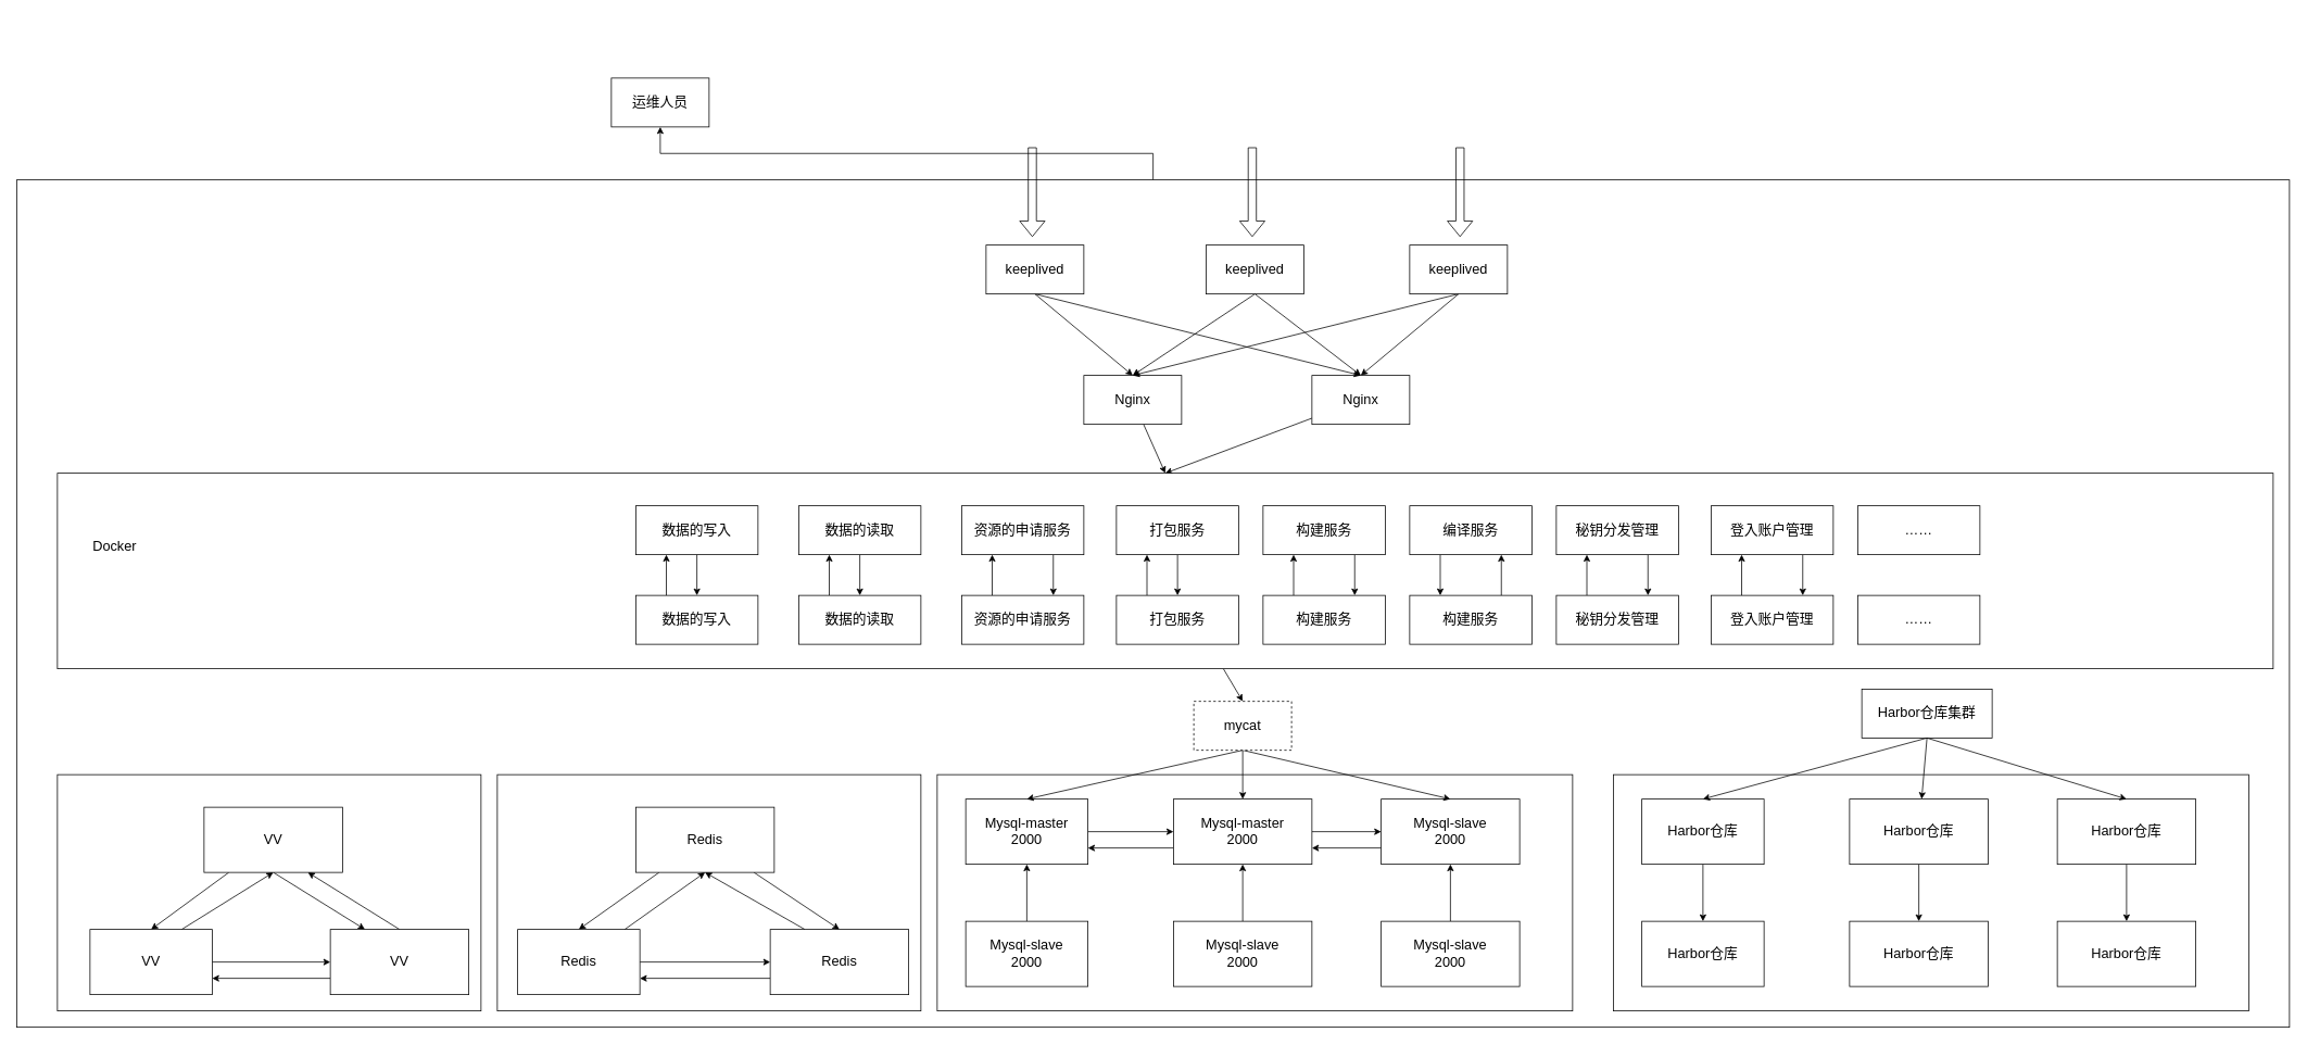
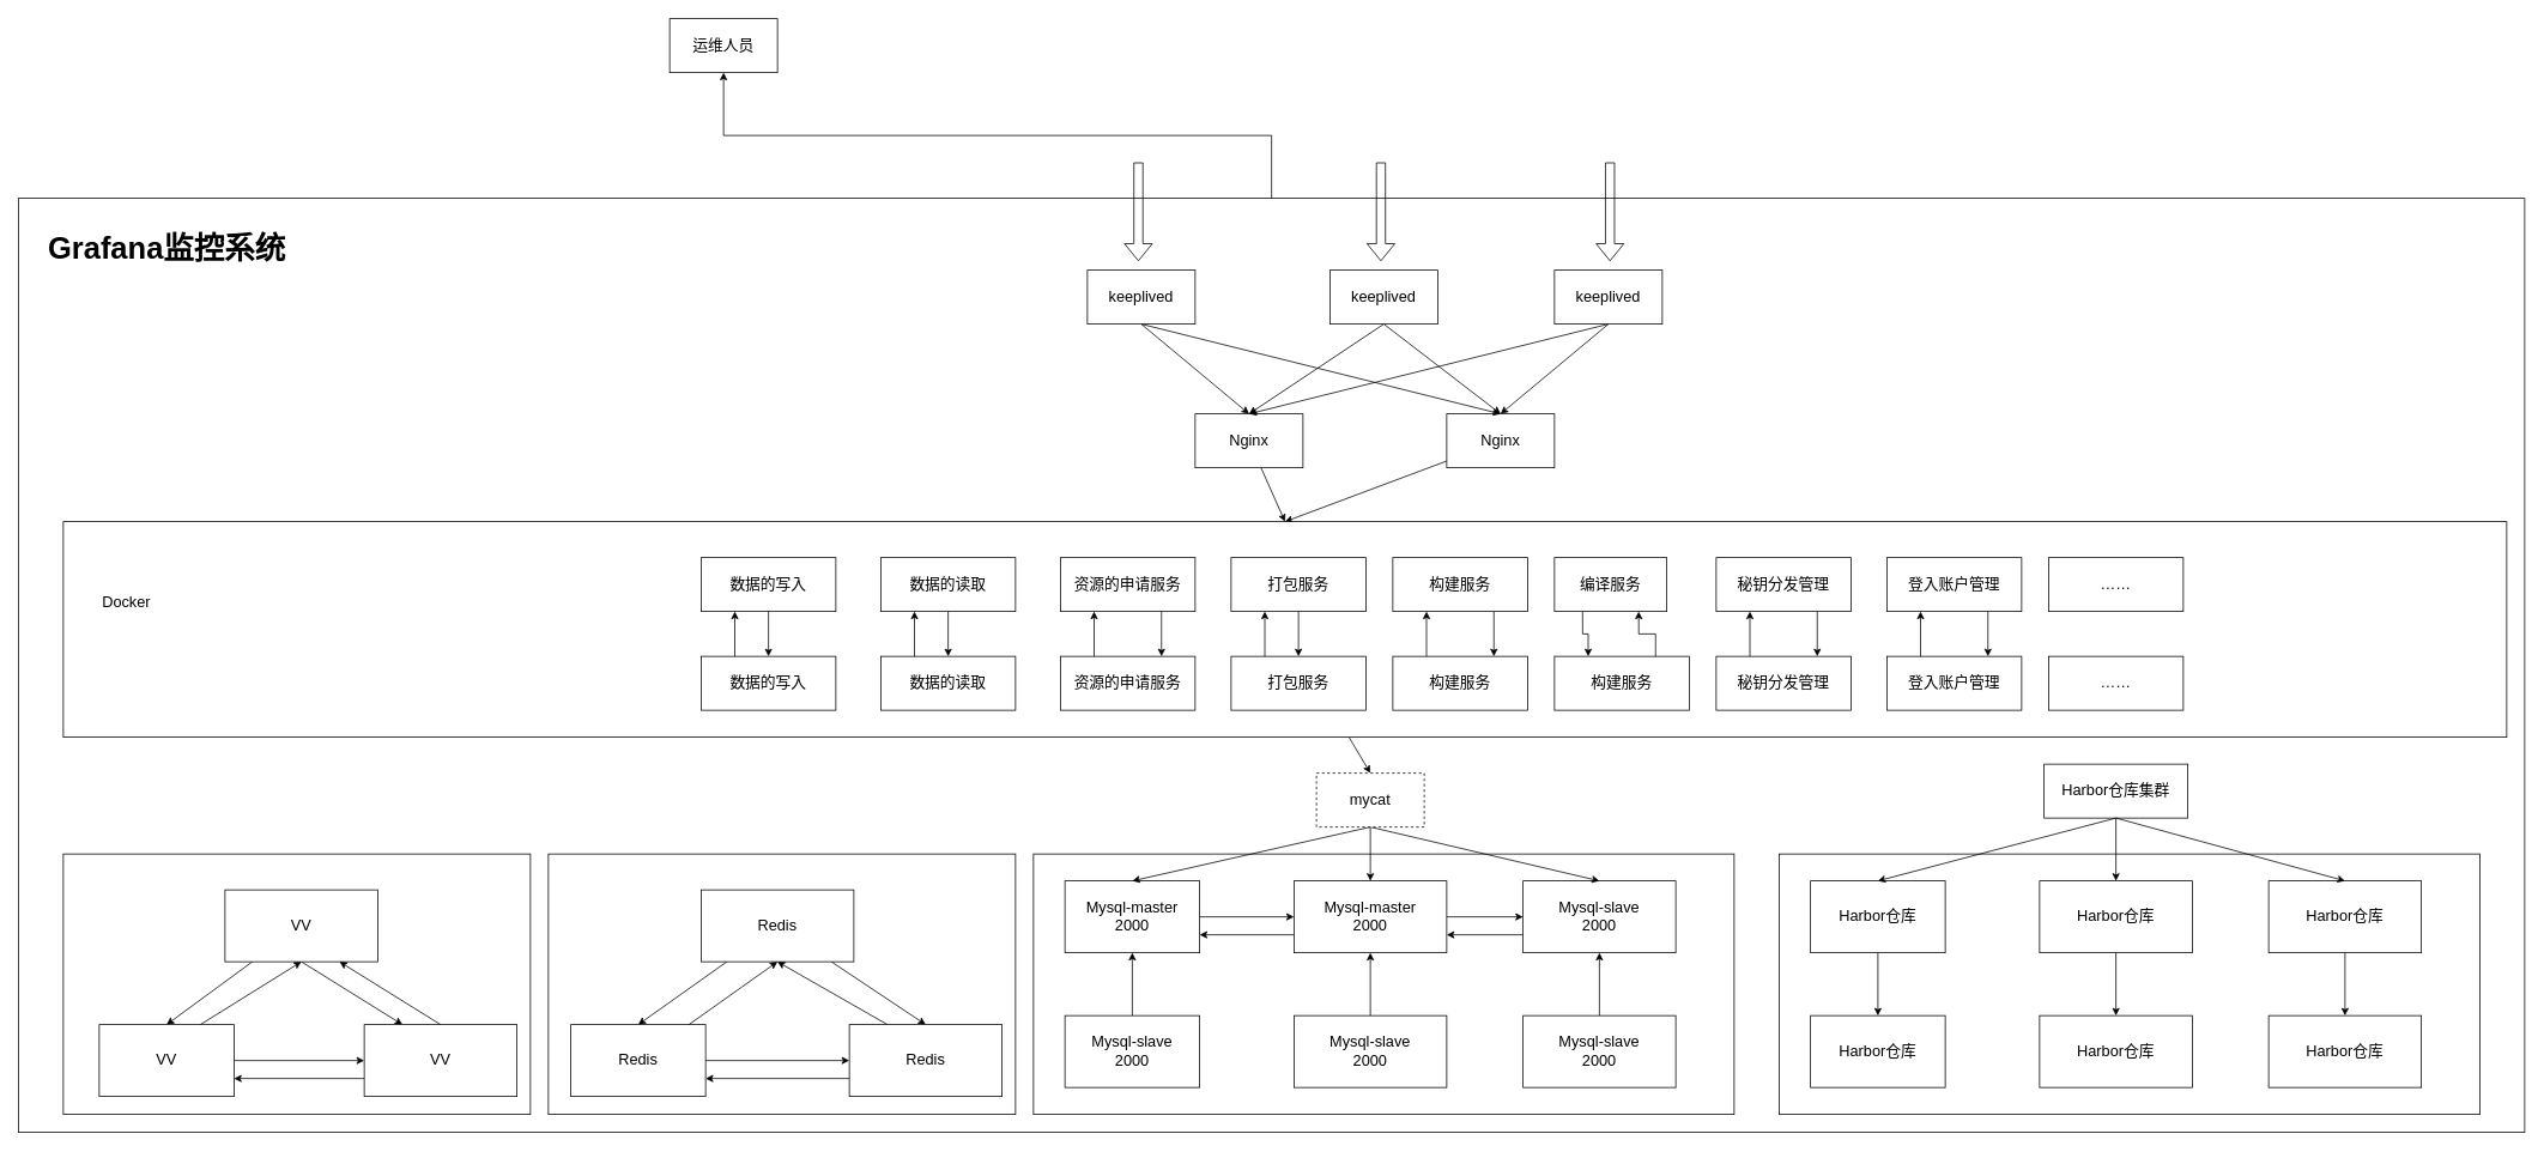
- <mxCell id="50" value="运维人员" style="whiteSpace=wrap;html=1;fontSize=17;rounded=0;" vertex="1" parent="1"><mxGeometry x="750" y="95" width="120" height="60" as="geometry" /></mxCell>
+ <mxCell id="50" value="运维人员" style="whiteSpace=wrap;html=1;fontSize=17;rounded=0;" vertex="1" parent="1"><mxGeometry x="745" y="20" width="120" height="60" as="geometry" /></mxCell>
+ <mxCell id="49" value="&lt;h1 class=&quot;title-article&quot; id=&quot;articleContentId&quot;&gt;Grafana监控系统&lt;/h1&gt;" style="text;html=1;align=center;verticalAlign=middle;resizable=0;points=[];autosize=1;strokeColor=none;fillColor=none;fontSize=17;" vertex="1" parent="1"><mxGeometry x="45" y="240" width="280" height="70" as="geometry" /></mxCell>
- <mxCell id="64" value="编译服务" style="rounded=0;whiteSpace=wrap;html=1;fontSize=17;" vertex="1" parent="1"><mxGeometry x="1730" y="620" width="150" height="60" as="geometry" /></mxCell>
+ <mxCell id="64" value="编译服务" style="rounded=0;whiteSpace=wrap;html=1;fontSize=17;" vertex="1" parent="1"><mxGeometry x="1730" y="620" width="125" height="60" as="geometry" /></mxCell>
- <mxCell id="77" value="Harbor仓库集群" style="rounded=0;whiteSpace=wrap;html=1;fontSize=17;" vertex="1" parent="1"><mxGeometry x="2285" y="845" width="160" height="60" as="geometry" /></mxCell>
+ <mxCell id="77" value="Harbor仓库集群" style="rounded=0;whiteSpace=wrap;html=1;fontSize=17;" vertex="1" parent="1"><mxGeometry x="2275" y="850" width="160" height="60" as="geometry" /></mxCell>
